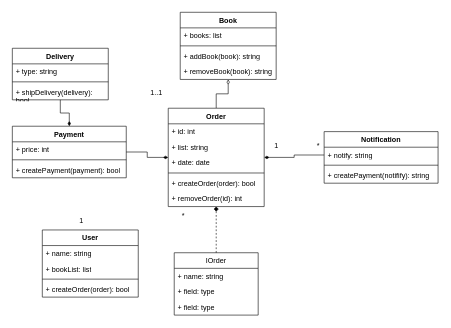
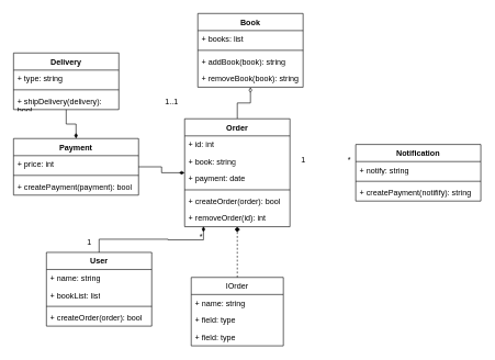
- <mxCell id="10" value="+ list: string" style="text;strokeColor=none;fillColor=none;align=left;verticalAlign=top;spacingLeft=4;spacingRight=4;overflow=hidden;rotatable=0;points=[[0,0.5],[1,0.5]];portConstraint=eastwest;whiteSpace=wrap;html=1;" vertex="1" parent="8"><mxGeometry y="52" width="160" height="26" as="geometry" /></mxCell>
+ <mxCell id="10" value="+ book: string" style="text;strokeColor=none;fillColor=none;align=left;verticalAlign=top;spacingLeft=4;spacingRight=4;overflow=hidden;rotatable=0;points=[[0,0.5],[1,0.5]];portConstraint=eastwest;whiteSpace=wrap;html=1;" vertex="1" parent="8"><mxGeometry y="52" width="160" height="26" as="geometry" /></mxCell>
- <mxCell id="19" style="edgeStyle=orthogonalEdgeStyle;rounded=0;orthogonalLoop=1;jettySize=auto;html=1;endArrow=diamondThin;endFill=1;" edge="1" parent="1" source="16" target="8"><mxGeometry relative="1" as="geometry" /></mxCell>
- <mxCell id="11" value="+ date: date" style="text;strokeColor=none;fillColor=none;align=left;verticalAlign=top;spacingLeft=4;spacingRight=4;overflow=hidden;rotatable=0;points=[[0,0.5],[1,0.5]];portConstraint=eastwest;whiteSpace=wrap;html=1;" vertex="1" parent="8"><mxGeometry y="78" width="160" height="26" as="geometry" /></mxCell>
+ <mxCell id="11" value="+ payment: date" style="text;strokeColor=none;fillColor=none;align=left;verticalAlign=top;spacingLeft=4;spacingRight=4;overflow=hidden;rotatable=0;points=[[0,0.5],[1,0.5]];portConstraint=eastwest;whiteSpace=wrap;html=1;" vertex="1" parent="8"><mxGeometry y="78" width="160" height="26" as="geometry" /></mxCell>
+ <mxCell id="43" style="edgeStyle=orthogonalEdgeStyle;rounded=0;orthogonalLoop=1;jettySize=auto;html=1;entryX=0.179;entryY=0.976;entryDx=0;entryDy=0;entryPerimeter=0;endArrow=diamondThin;endFill=1;" edge="1" parent="1" source="38" target="14"><mxGeometry relative="1" as="geometry" /></mxCell>
